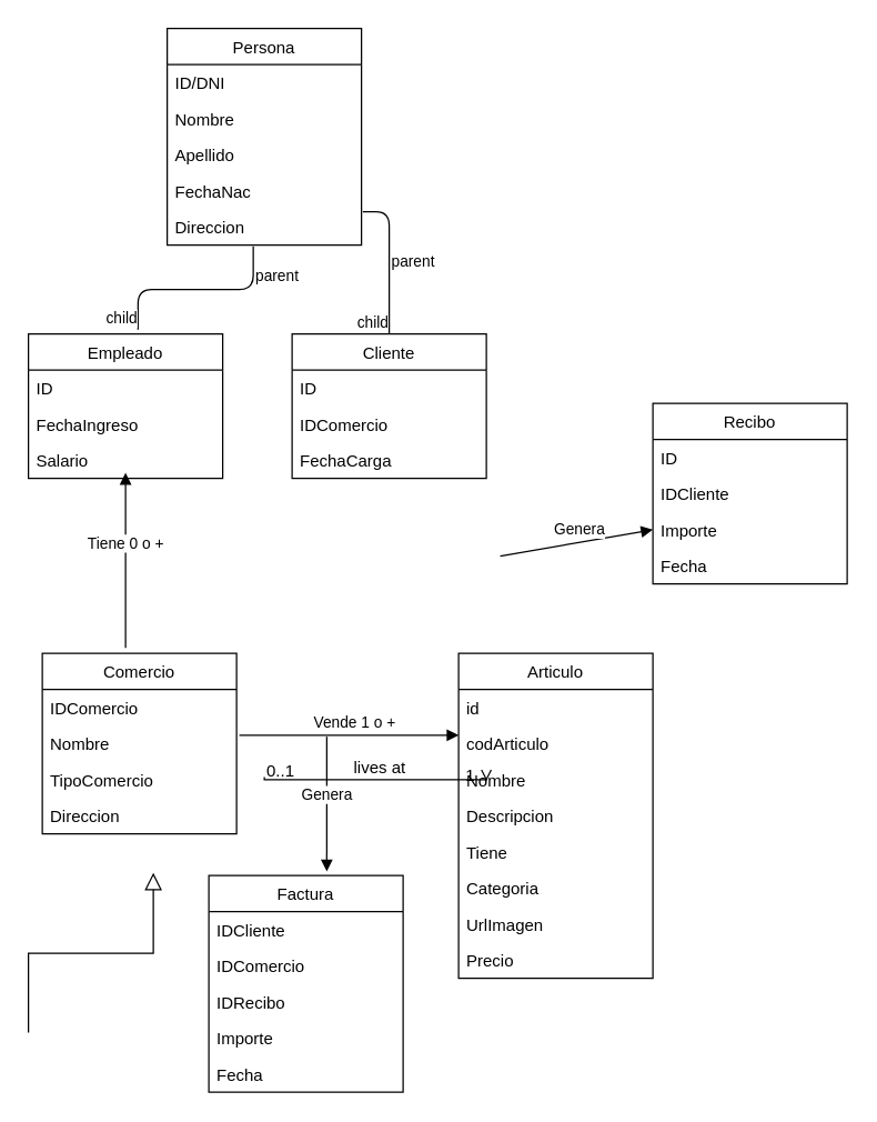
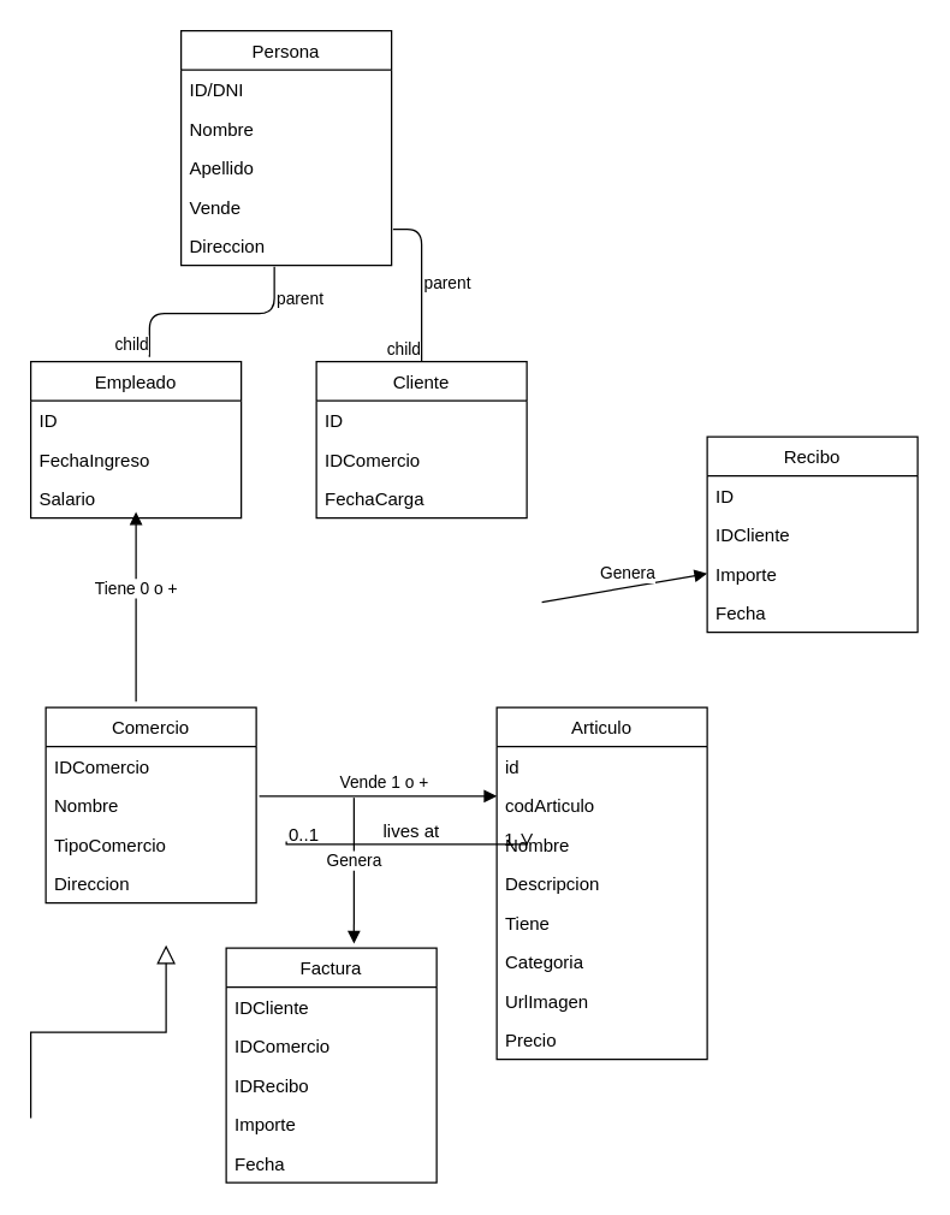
- <mxCell id="27" value="FechaNac" style="text;strokeColor=none;fillColor=none;align=left;verticalAlign=top;spacingLeft=4;spacingRight=4;overflow=hidden;rotatable=0;points=[[0,0.5],[1,0.5]];portConstraint=eastwest;" vertex="1" parent="23"><mxGeometry y="104" width="140" height="26" as="geometry" /></mxCell>
+ <mxCell id="27" value="Vende" style="text;strokeColor=none;fillColor=none;align=left;verticalAlign=top;spacingLeft=4;spacingRight=4;overflow=hidden;rotatable=0;points=[[0,0.5],[1,0.5]];portConstraint=eastwest;" vertex="1" parent="23"><mxGeometry y="104" width="140" height="26" as="geometry" /></mxCell>
